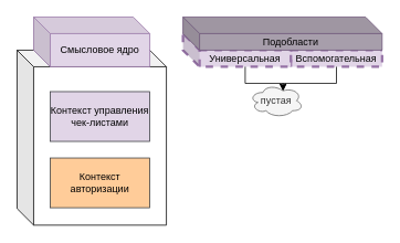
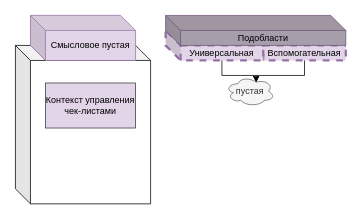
- <mxCell id="3" value="&lt;span&gt;Смысловое ядро&lt;/span&gt;" style="shape=cube;whiteSpace=wrap;html=1;boundedLbl=1;backgroundOutline=1;darkOpacity=0.05;darkOpacity2=0.1;fillColor=#e1d5e7;strokeColor=#9673a6;" vertex="1" parent="1"><mxGeometry x="40" y="20" width="140" height="60" as="geometry" /></mxCell>
+ <mxCell id="3" value="&lt;span&gt;Смысловое пустая&lt;/span&gt;" style="shape=cube;whiteSpace=wrap;html=1;boundedLbl=1;backgroundOutline=1;darkOpacity=0.05;darkOpacity2=0.1;fillColor=#e1d5e7;strokeColor=#9673a6;" vertex="1" parent="1"><mxGeometry x="40" y="20" width="140" height="60" as="geometry" /></mxCell>
- <mxCell id="8" value="Контекст авторизации" style="rounded=0;whiteSpace=wrap;html=1;fillColor=#ffcc99;strokeColor=#36393d;" vertex="1" parent="1"><mxGeometry x="60" y="190" width="120" height="60" as="geometry" /></mxCell>
